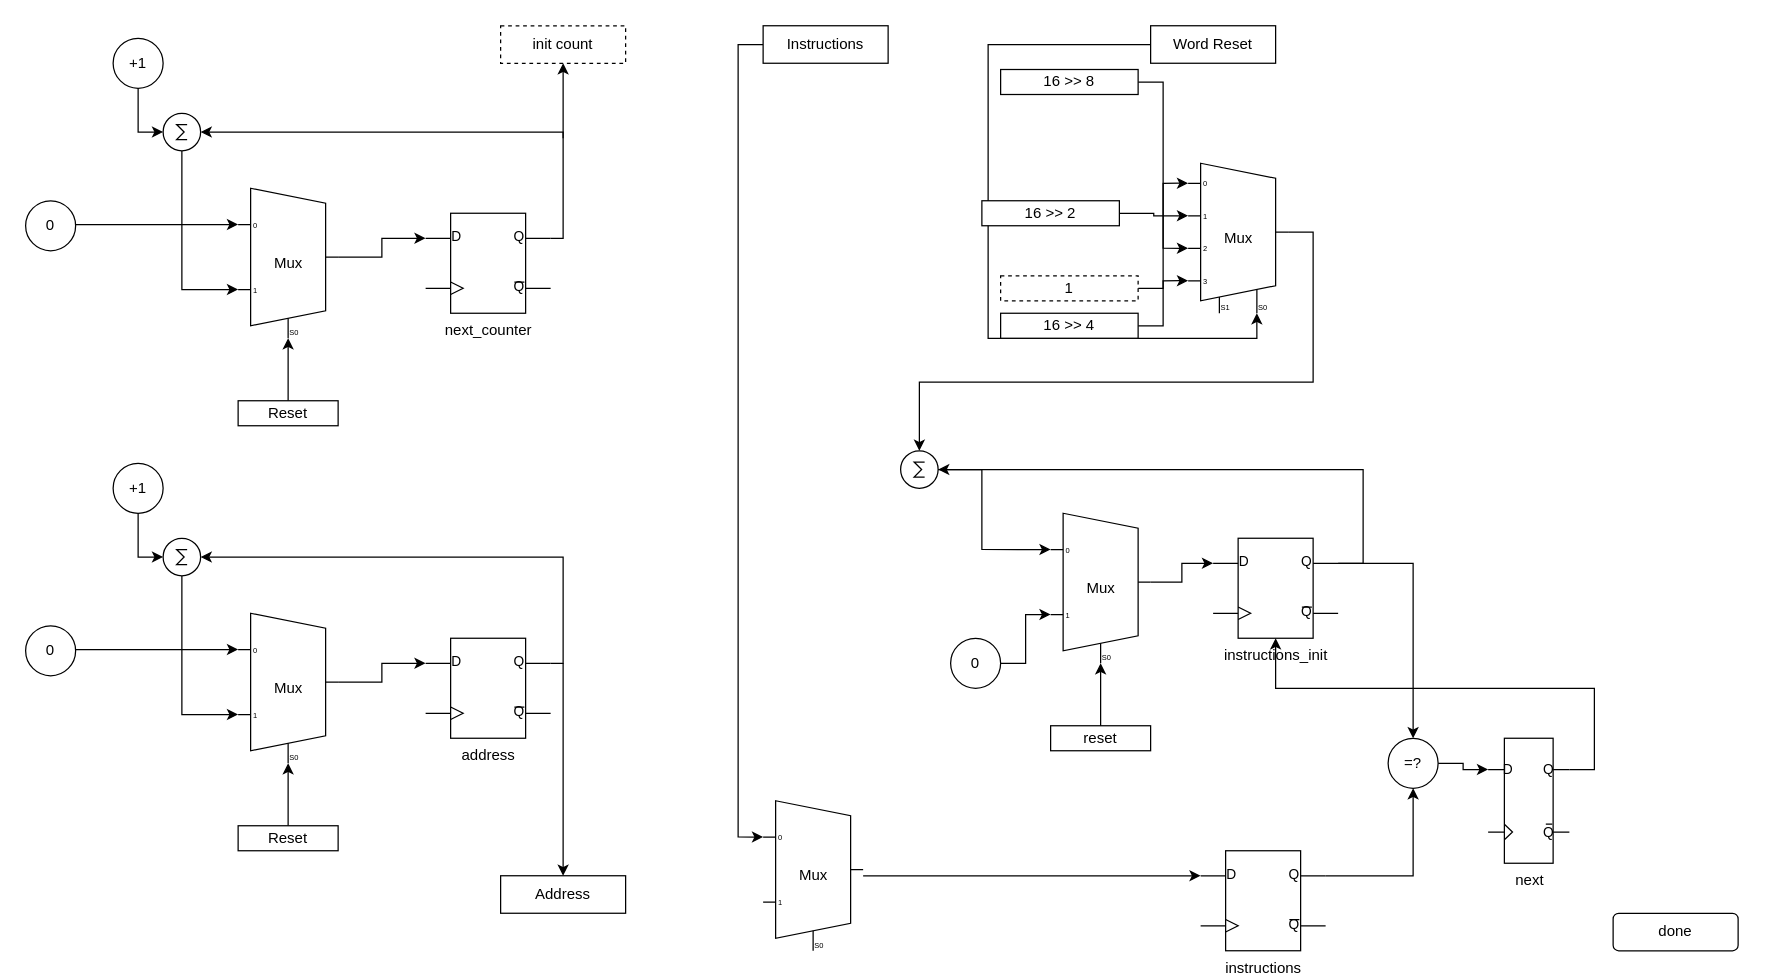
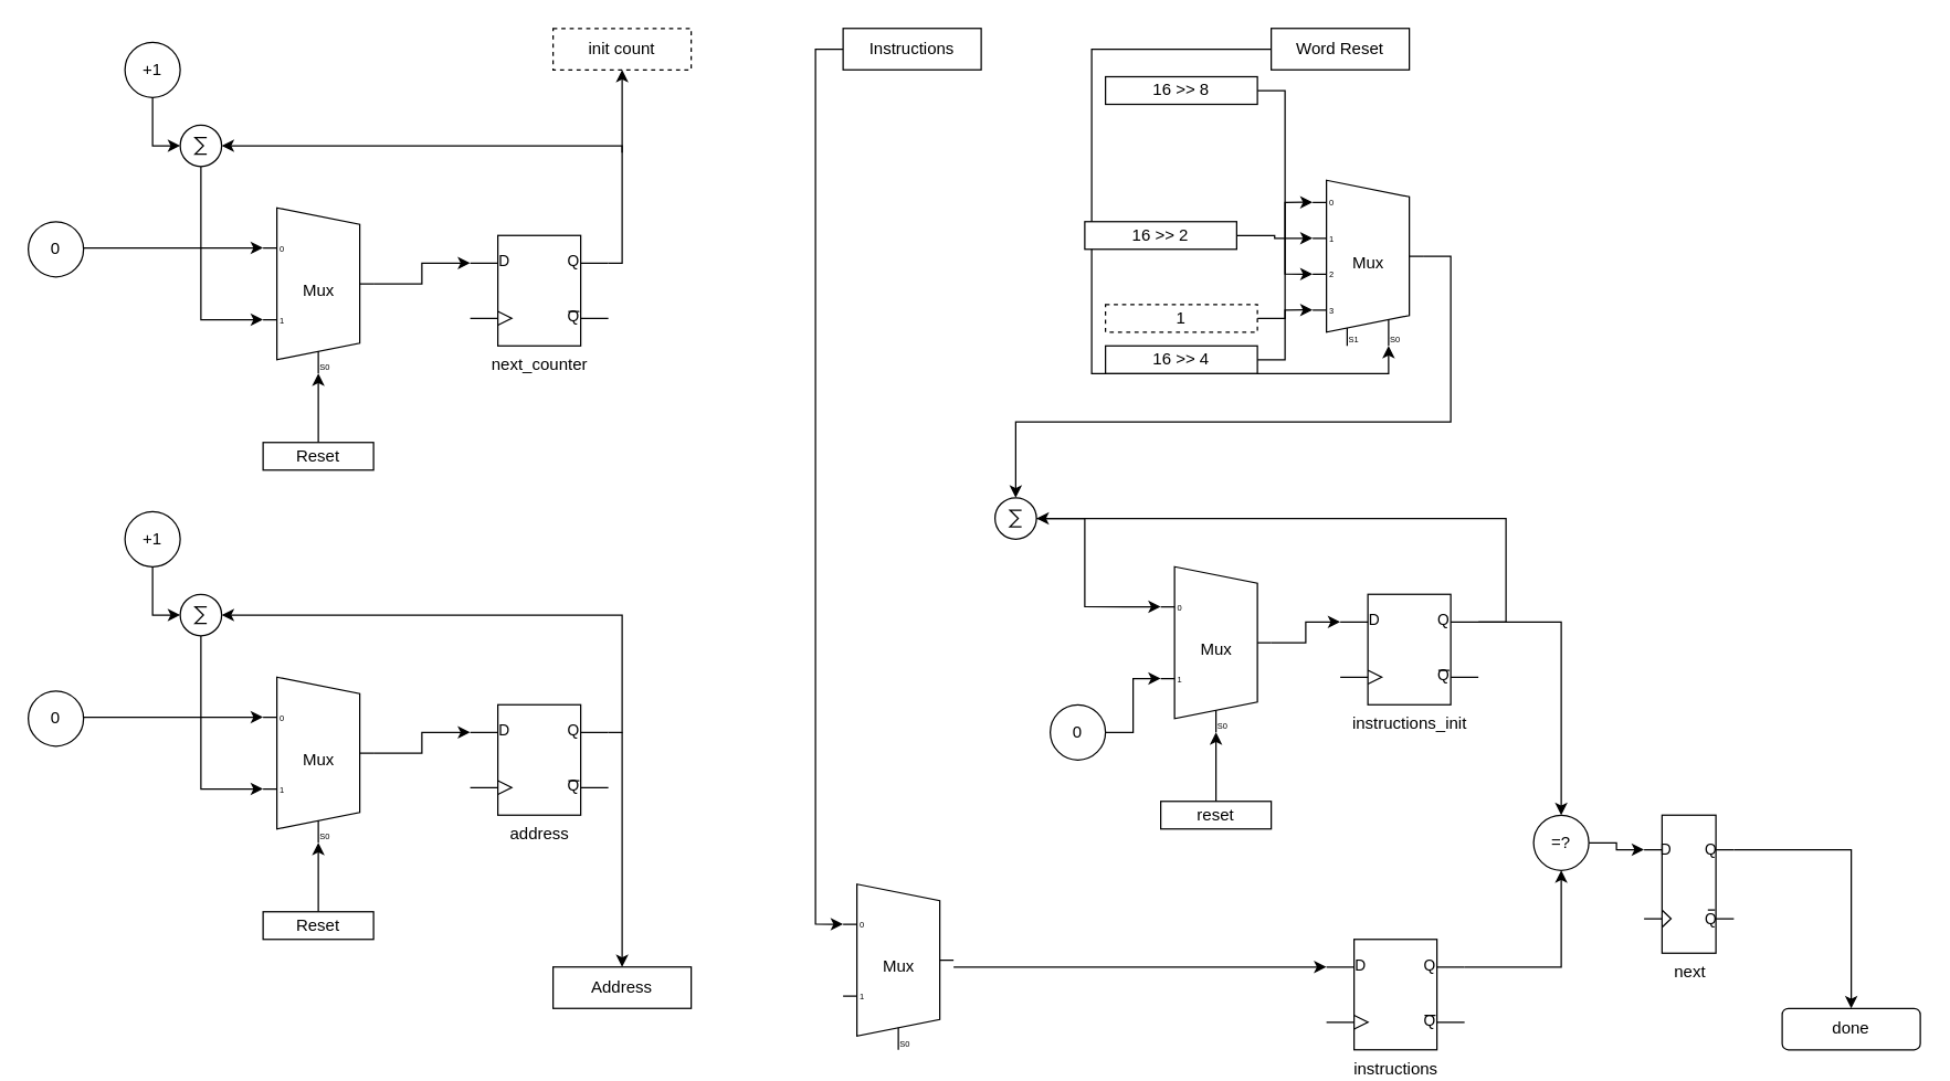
- <mxCell id="62" style="edgeStyle=orthogonalEdgeStyle;rounded=0;orthogonalLoop=1;jettySize=auto;html=1;exitX=1;exitY=0.25;exitDx=0;exitDy=0;exitPerimeter=0;" edge="1" parent="1" source="63" target="49"><mxGeometry relative="1" as="geometry" /></mxCell>
+ <mxCell id="62" style="edgeStyle=orthogonalEdgeStyle;rounded=0;orthogonalLoop=1;jettySize=auto;html=1;exitX=1;exitY=0.25;exitDx=0;exitDy=0;exitPerimeter=0;entryX=0.5;entryY=0;entryDx=0;entryDy=0;" edge="1" parent="1" source="63" target="64"><mxGeometry relative="1" as="geometry" /></mxCell>
